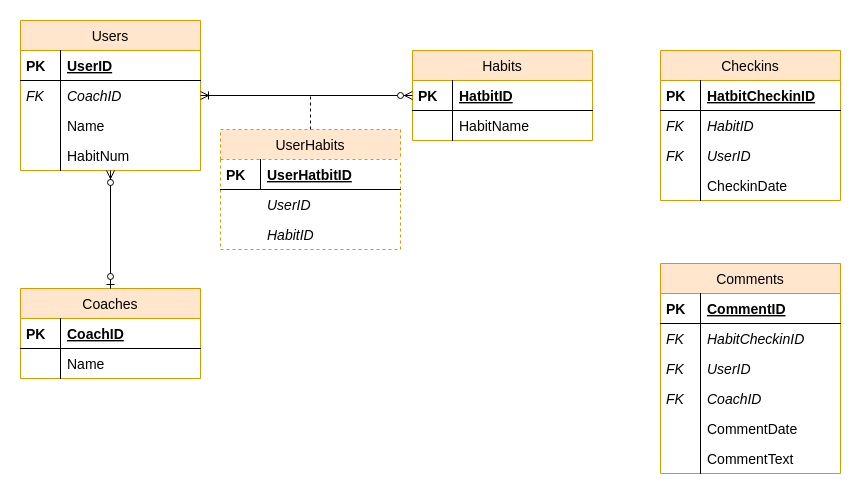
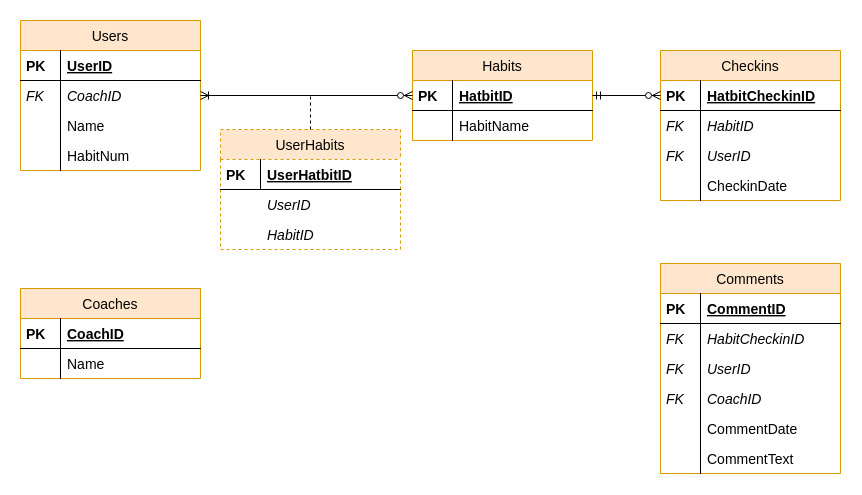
+ <mxCell id="51" value="" style="fontSize=12;html=1;endArrow=ERmandOne;startArrow=ERzeroToMany;startFill=1;exitX=0;exitY=0.5;exitDx=0;exitDy=0;endFill=0;" parent="1" source="28" target="23" edge="1"><mxGeometry width="100" height="100" relative="1" as="geometry"><mxPoint x="660" y="102" as="sourcePoint" /><mxPoint x="610" y="102" as="targetPoint" /></mxGeometry></mxCell>
- <mxCell id="49" value="" style="fontSize=12;html=1;endArrow=ERzeroToMany;startArrow=ERzeroToOne;exitX=0.5;exitY=0;exitDx=0;exitDy=0;" parent="1" source="11" target="9" edge="1"><mxGeometry width="100" height="100" relative="1" as="geometry"><mxPoint x="70" y="245" as="sourcePoint" /><mxPoint x="110" y="205" as="targetPoint" /></mxGeometry></mxCell>
